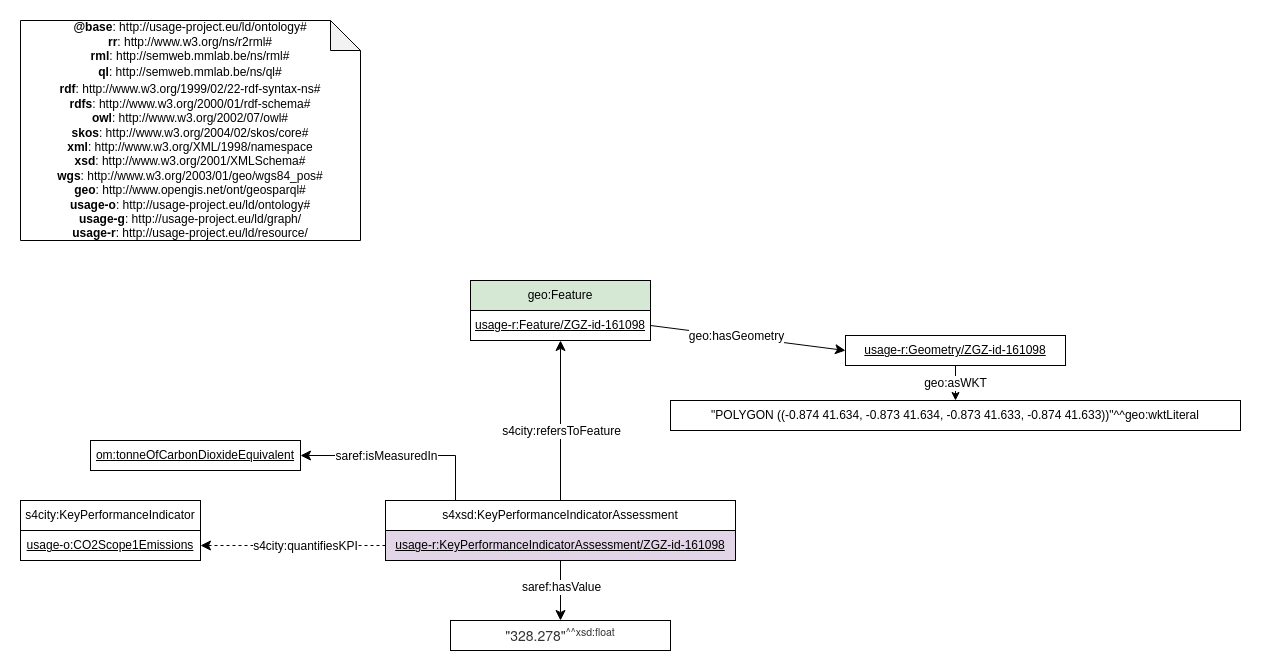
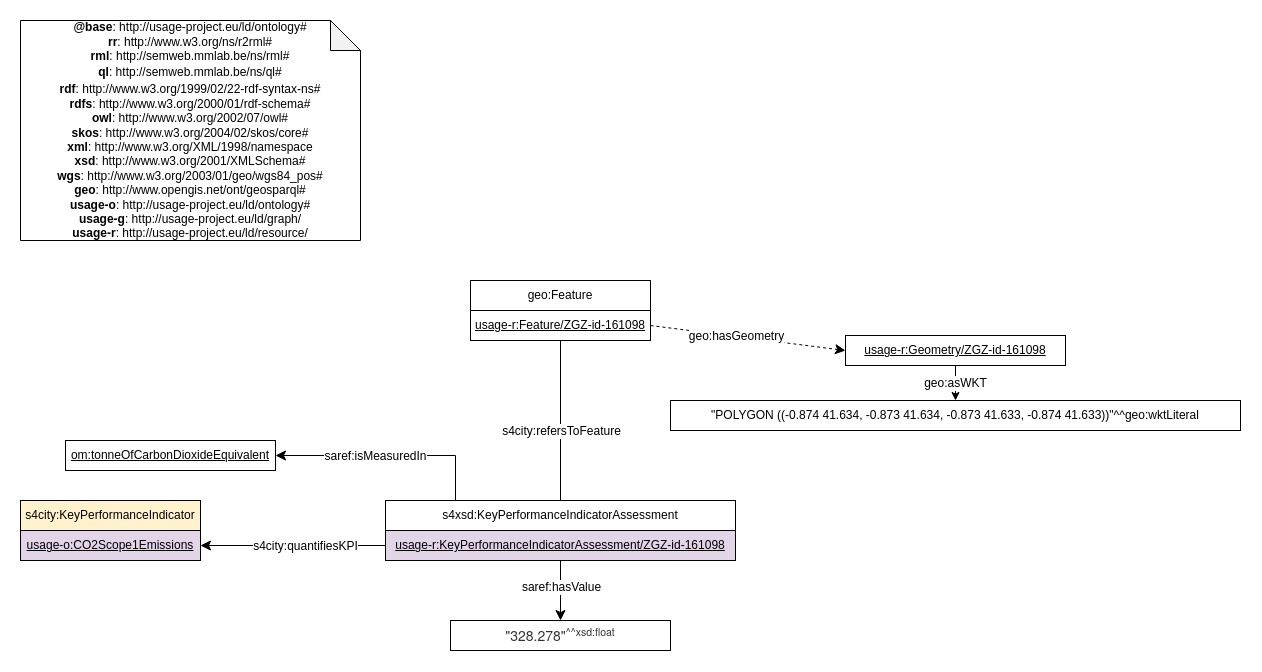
- <mxCell id="9" value="geo:Feature" style="rounded=0;whiteSpace=wrap;html=1;snapToPoint=1;points=[[0.1,0],[0.2,0],[0.3,0],[0.4,0],[0.5,0],[0.6,0],[0.7,0],[0.8,0],[0.9,0],[0,0.1],[0,0.3],[0,0.5],[0,0.7],[0,0.9],[0.1,1],[0.2,1],[0.3,1],[0.4,1],[0.5,1],[0.6,1],[0.7,1],[0.8,1],[0.9,1],[1,0.1],[1,0.3],[1,0.5],[1,0.7],[1,0.9]];fillColor=#d5e8d4;" vertex="1" parent="1"><mxGeometry x="470" y="280" width="180" height="30" as="geometry" /></mxCell>
+ <mxCell id="9" value="geo:Feature" style="rounded=0;whiteSpace=wrap;html=1;snapToPoint=1;points=[[0.1,0],[0.2,0],[0.3,0],[0.4,0],[0.5,0],[0.6,0],[0.7,0],[0.8,0],[0.9,0],[0,0.1],[0,0.3],[0,0.5],[0,0.7],[0,0.9],[0.1,1],[0.2,1],[0.3,1],[0.4,1],[0.5,1],[0.6,1],[0.7,1],[0.8,1],[0.9,1],[1,0.1],[1,0.3],[1,0.5],[1,0.7],[1,0.9]];" vertex="1" parent="1"><mxGeometry x="470" y="280" width="180" height="30" as="geometry" /></mxCell>
- <mxCell id="7" value="" style="endArrow=classic;html=1;exitX=1;exitY=0.5;exitDx=0;exitDy=0;entryX=0;entryY=0.5;entryDx=0;entryDy=0;endSize=8;" edge="1" parent="1" source="6" target="3"><mxGeometry width="50" height="50" relative="1" as="geometry"><mxPoint x="543" y="345" as="sourcePoint" /><mxPoint x="710" y="335.5" as="targetPoint" /></mxGeometry></mxCell>
+ <mxCell id="7" value="" style="endArrow=classic;html=1;exitX=1;exitY=0.5;exitDx=0;exitDy=0;entryX=0;entryY=0.5;entryDx=0;entryDy=0;endSize=8;dashed=1;" edge="1" parent="1" source="6" target="3"><mxGeometry width="50" height="50" relative="1" as="geometry"><mxPoint x="543" y="345" as="sourcePoint" /><mxPoint x="710" y="335.5" as="targetPoint" /></mxGeometry></mxCell>
- <mxCell id="11" value="" style="endArrow=classic;html=1;exitX=0.5;exitY=0;exitDx=0;exitDy=0;entryX=0.5;entryY=1;entryDx=0;entryDy=0;endSize=8;" edge="1" source="13" parent="1" target="6"><mxGeometry width="50" height="50" relative="1" as="geometry"><mxPoint x="543" y="605" as="sourcePoint" /><mxPoint x="845" y="585" as="targetPoint" /></mxGeometry></mxCell>
+ <mxCell id="11" value="" style="endArrow=none;html=1;exitX=0.5;exitY=0;exitDx=0;exitDy=0;entryX=0.5;entryY=1;entryDx=0;entryDy=0;endSize=8;" edge="1" source="13" parent="1" target="6"><mxGeometry width="50" height="50" relative="1" as="geometry"><mxPoint x="543" y="605" as="sourcePoint" /><mxPoint x="845" y="585" as="targetPoint" /></mxGeometry></mxCell>
- <mxCell id="18" value="&lt;u&gt;om:tonneOfCarbonDioxideEquivalent&lt;/u&gt;" style="rounded=0;whiteSpace=wrap;html=1;snapToPoint=1;points=[[0.1,0],[0.2,0],[0.3,0],[0.4,0],[0.5,0],[0.6,0],[0.7,0],[0.8,0],[0.9,0],[0,0.1],[0,0.3],[0,0.5],[0,0.7],[0,0.9],[0.1,1],[0.2,1],[0.3,1],[0.4,1],[0.5,1],[0.6,1],[0.7,1],[0.8,1],[0.9,1],[1,0.1],[1,0.3],[1,0.5],[1,0.7],[1,0.9]];" vertex="1" parent="1"><mxGeometry x="90" y="440" width="210" height="30" as="geometry" /></mxCell>
+ <mxCell id="18" value="&lt;u&gt;om:tonneOfCarbonDioxideEquivalent&lt;/u&gt;" style="rounded=0;whiteSpace=wrap;html=1;snapToPoint=1;points=[[0.1,0],[0.2,0],[0.3,0],[0.4,0],[0.5,0],[0.6,0],[0.7,0],[0.8,0],[0.9,0],[0,0.1],[0,0.3],[0,0.5],[0,0.7],[0,0.9],[0.1,1],[0.2,1],[0.3,1],[0.4,1],[0.5,1],[0.6,1],[0.7,1],[0.8,1],[0.9,1],[1,0.1],[1,0.3],[1,0.5],[1,0.7],[1,0.9]];" vertex="1" parent="1"><mxGeometry x="65" y="440" width="210" height="30" as="geometry" /></mxCell>
- <mxCell id="17" value="s4city:KeyPerformanceIndicator" style="rounded=0;whiteSpace=wrap;html=1;snapToPoint=1;points=[[0.1,0],[0.2,0],[0.3,0],[0.4,0],[0.5,0],[0.6,0],[0.7,0],[0.8,0],[0.9,0],[0,0.1],[0,0.3],[0,0.5],[0,0.7],[0,0.9],[0.1,1],[0.2,1],[0.3,1],[0.4,1],[0.5,1],[0.6,1],[0.7,1],[0.8,1],[0.9,1],[1,0.1],[1,0.3],[1,0.5],[1,0.7],[1,0.9]];" vertex="1" parent="1"><mxGeometry x="20" y="500" width="180" height="30" as="geometry" /></mxCell>
+ <mxCell id="17" value="s4city:KeyPerformanceIndicator" style="rounded=0;whiteSpace=wrap;html=1;snapToPoint=1;points=[[0.1,0],[0.2,0],[0.3,0],[0.4,0],[0.5,0],[0.6,0],[0.7,0],[0.8,0],[0.9,0],[0,0.1],[0,0.3],[0,0.5],[0,0.7],[0,0.9],[0.1,1],[0.2,1],[0.3,1],[0.4,1],[0.5,1],[0.6,1],[0.7,1],[0.8,1],[0.9,1],[1,0.1],[1,0.3],[1,0.5],[1,0.7],[1,0.9]];fillColor=#fff2cc;" vertex="1" parent="1"><mxGeometry x="20" y="500" width="180" height="30" as="geometry" /></mxCell>
- <mxCell id="14" value="&lt;u&gt;usage-o:CO2Scope1Emissions&lt;/u&gt;" style="rounded=0;whiteSpace=wrap;html=1;snapToPoint=1;points=[[0.1,0],[0.2,0],[0.3,0],[0.4,0],[0.5,0],[0.6,0],[0.7,0],[0.8,0],[0.9,0],[0,0.1],[0,0.3],[0,0.5],[0,0.7],[0,0.9],[0.1,1],[0.2,1],[0.3,1],[0.4,1],[0.5,1],[0.6,1],[0.7,1],[0.8,1],[0.9,1],[1,0.1],[1,0.3],[1,0.5],[1,0.7],[1,0.9]];" vertex="1" parent="1"><mxGeometry x="20" y="530" width="180" height="30" as="geometry" /></mxCell>
+ <mxCell id="14" value="&lt;u&gt;usage-o:CO2Scope1Emissions&lt;/u&gt;" style="rounded=0;whiteSpace=wrap;html=1;snapToPoint=1;points=[[0.1,0],[0.2,0],[0.3,0],[0.4,0],[0.5,0],[0.6,0],[0.7,0],[0.8,0],[0.9,0],[0,0.1],[0,0.3],[0,0.5],[0,0.7],[0,0.9],[0.1,1],[0.2,1],[0.3,1],[0.4,1],[0.5,1],[0.6,1],[0.7,1],[0.8,1],[0.9,1],[1,0.1],[1,0.3],[1,0.5],[1,0.7],[1,0.9]];fillColor=#e1d5e7;" vertex="1" parent="1"><mxGeometry x="20" y="530" width="180" height="30" as="geometry" /></mxCell>
- <mxCell id="15" value="" style="endArrow=classic;html=1;entryX=1;entryY=0.5;entryDx=0;entryDy=0;endSize=8;exitX=0;exitY=0.5;exitDx=0;exitDy=0;dashed=1;" edge="1" parent="1" source="10" target="14"><mxGeometry width="50" height="50" relative="1" as="geometry"><mxPoint x="370" y="640" as="sourcePoint" /><mxPoint x="375" y="545" as="targetPoint" /></mxGeometry></mxCell>
+ <mxCell id="15" value="" style="endArrow=classic;html=1;entryX=1;entryY=0.5;entryDx=0;entryDy=0;endSize=8;exitX=0;exitY=0.5;exitDx=0;exitDy=0;" edge="1" parent="1" source="10" target="14"><mxGeometry width="50" height="50" relative="1" as="geometry"><mxPoint x="370" y="640" as="sourcePoint" /><mxPoint x="375" y="545" as="targetPoint" /></mxGeometry></mxCell>
